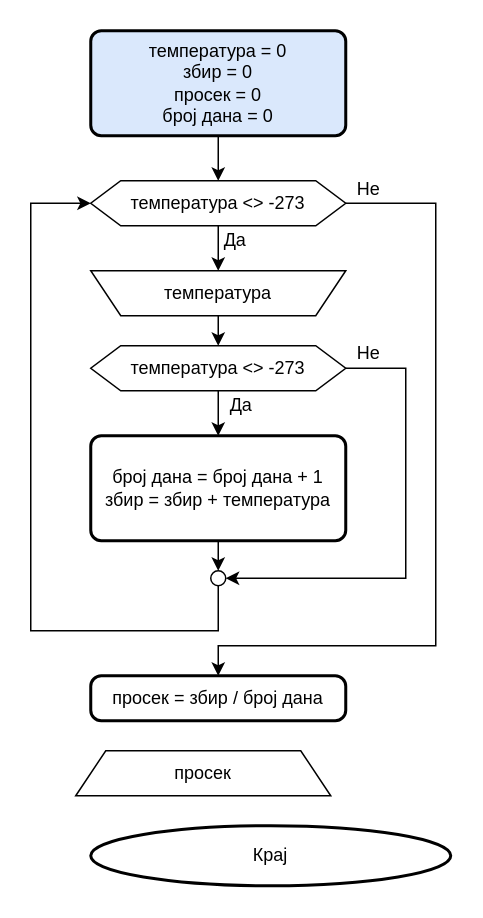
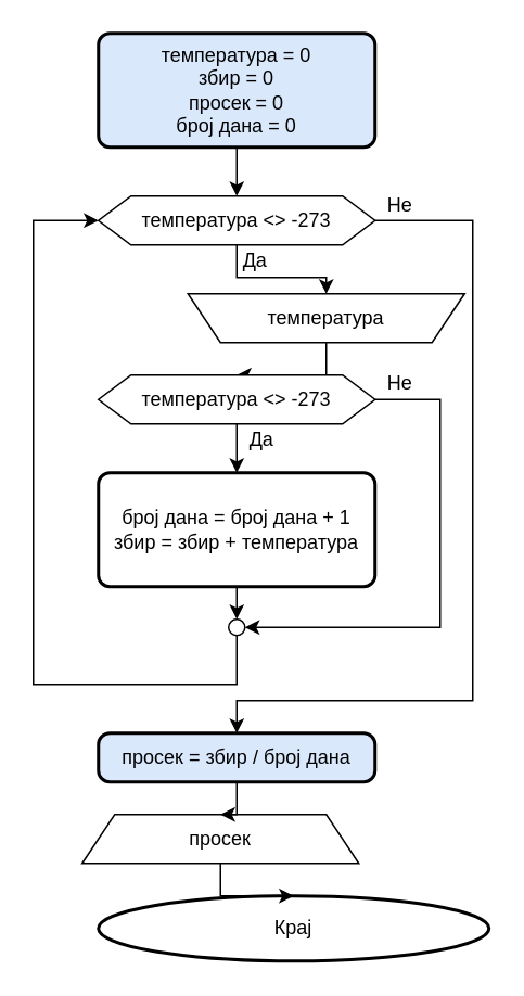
- <mxCell id="6" value="температура" style="shape=trapezoid;perimeter=trapezoidPerimeter;whiteSpace=wrap;html=1;fixedSize=1;direction=west;" parent="1" vertex="1"><mxGeometry x="60" y="180" width="170" height="30" as="geometry" /></mxCell>
+ <mxCell id="6" value="температура" style="shape=trapezoid;perimeter=trapezoidPerimeter;whiteSpace=wrap;html=1;fixedSize=1;direction=west;" parent="1" vertex="1"><mxGeometry x="115" y="180" width="170" height="30" as="geometry" /></mxCell>
- <mxCell id="18" value="просек = збир / број дана" style="rounded=1;whiteSpace=wrap;html=1;absoluteArcSize=1;arcSize=14;strokeWidth=2;" vertex="1" parent="1"><mxGeometry x="60" y="450" width="170" height="30" as="geometry" /></mxCell>
+ <mxCell id="18" value="просек = збир / број дана" style="rounded=1;whiteSpace=wrap;html=1;absoluteArcSize=1;arcSize=14;strokeWidth=2;fillColor=#dae8fc;" vertex="1" parent="1"><mxGeometry x="60" y="450" width="170" height="30" as="geometry" /></mxCell>
+ <mxCell id="17" style="edgeStyle=orthogonalEdgeStyle;rounded=0;orthogonalLoop=1;jettySize=auto;html=1;exitX=0.5;exitY=1;exitDx=0;exitDy=0;" edge="1" parent="1" source="18" target="8"><mxGeometry relative="1" as="geometry" /></mxCell>
+ <mxCell id="7" style="edgeStyle=orthogonalEdgeStyle;rounded=0;orthogonalLoop=1;jettySize=auto;html=1;exitX=0.5;exitY=1;exitDx=0;exitDy=0;entryX=0.5;entryY=0;entryDx=0;entryDy=0;entryPerimeter=0;" edge="1" parent="1" source="8" target="4"><mxGeometry relative="1" as="geometry" /></mxCell>
